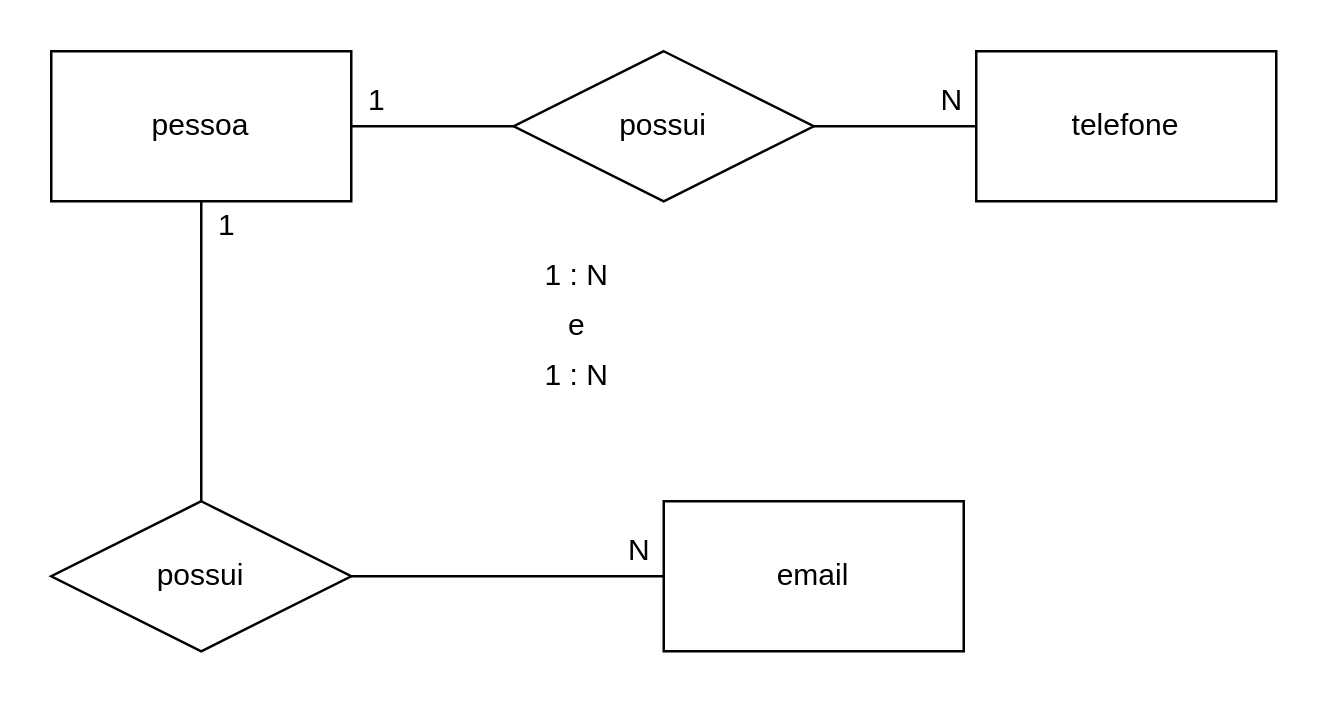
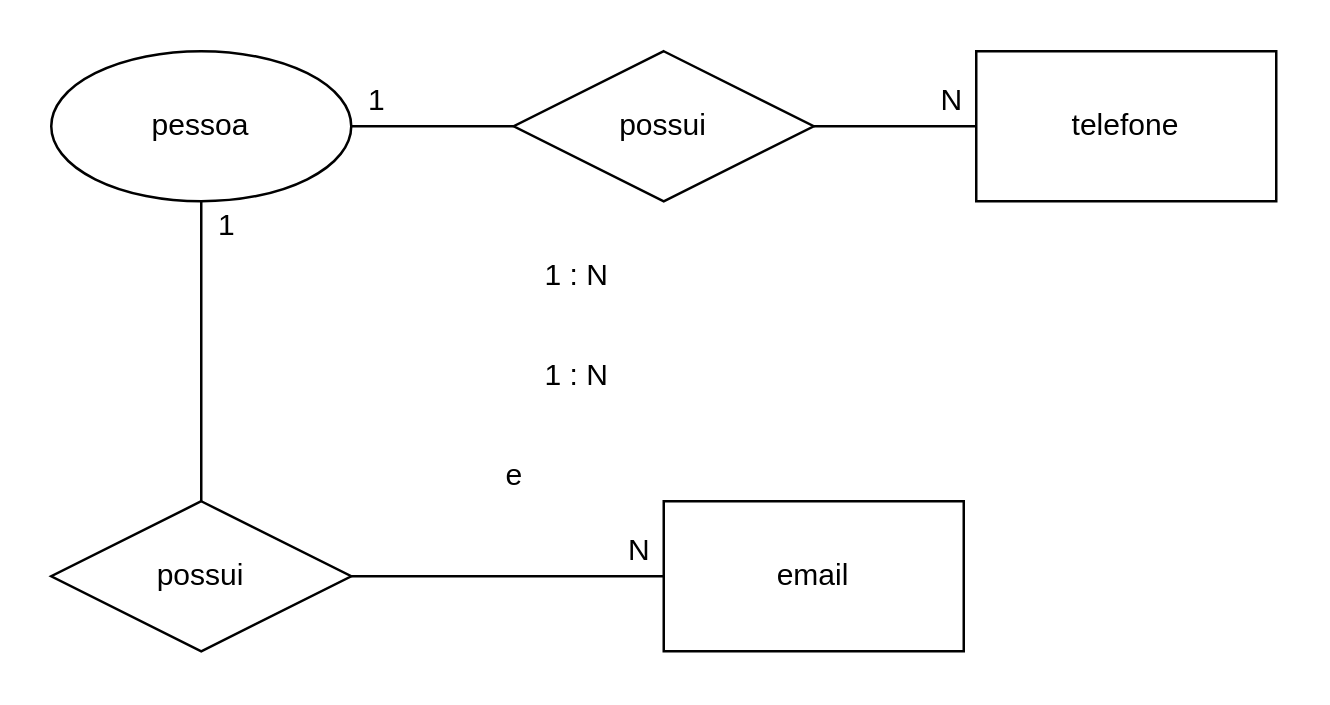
- <mxCell id="4" value="pessoa" style="whiteSpace=wrap;html=1;" vertex="1" parent="1"><mxGeometry x="20" y="20" width="120" height="60" as="geometry" /></mxCell>
+ <mxCell id="4" value="pessoa" style="ellipse;whiteSpace=wrap;html=1;" vertex="1" parent="1"><mxGeometry x="20" y="20" width="120" height="60" as="geometry" /></mxCell>
- <mxCell id="16" value="e" style="text;html=1;align=center;verticalAlign=middle;resizable=0;points=[];autosize=1;strokeColor=none;" vertex="1" parent="1"><mxGeometry x="220" y="120" width="20" height="20" as="geometry" /></mxCell>
+ <mxCell id="16" value="e" style="text;html=1;align=center;verticalAlign=middle;resizable=0;points=[];autosize=1;strokeColor=none;" vertex="1" parent="1"><mxGeometry x="195" y="180" width="20" height="20" as="geometry" /></mxCell>
